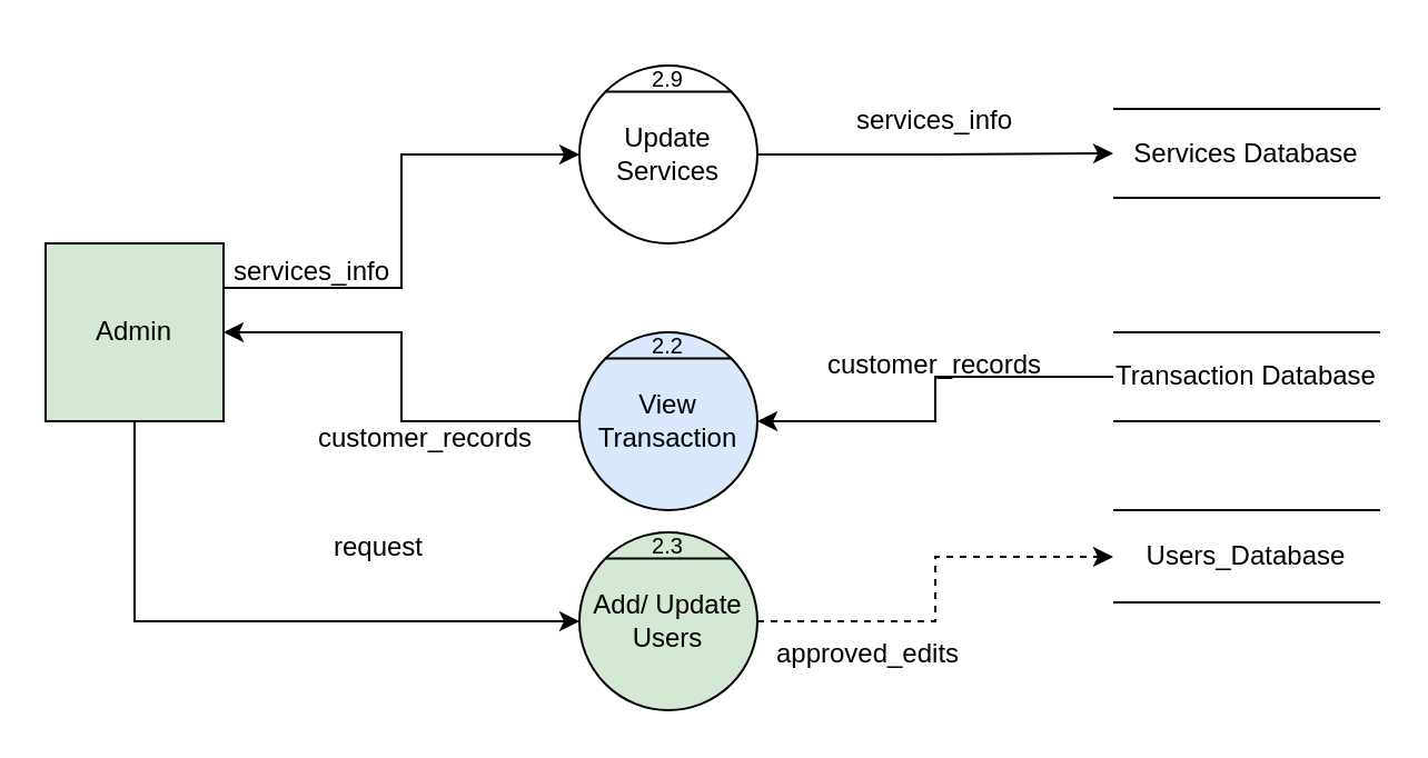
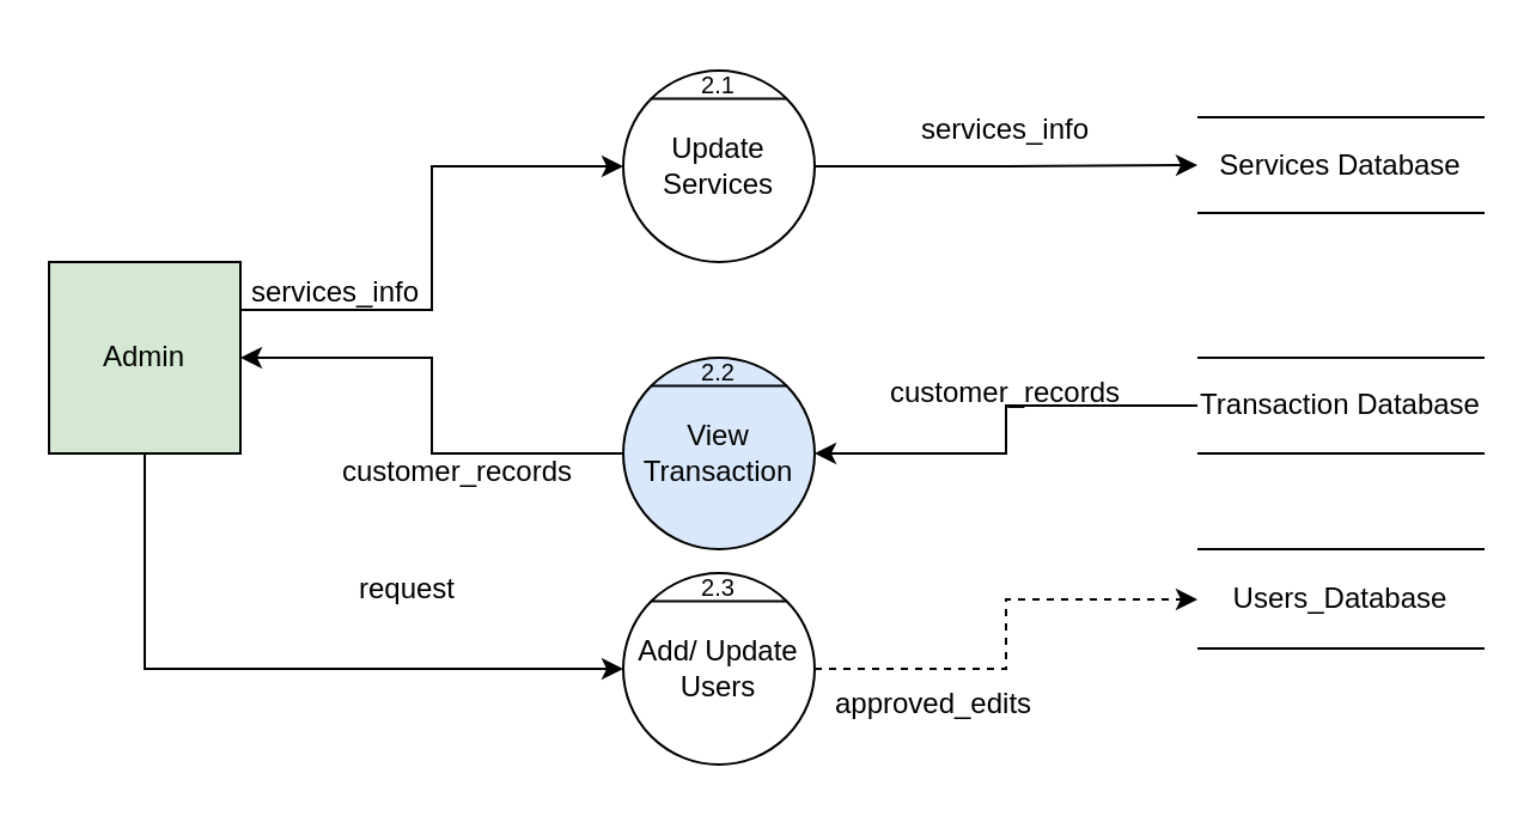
- <mxCell id="22" value="&lt;font style=&quot;font-size: 10px;&quot;&gt;2.9&lt;/font&gt;" style="text;html=1;strokeColor=none;fillColor=none;align=center;verticalAlign=middle;whiteSpace=wrap;rounded=0;" parent="1" vertex="1"><mxGeometry x="270" y="20" width="60" height="30" as="geometry" /></mxCell>
+ <mxCell id="22" value="&lt;font style=&quot;font-size: 10px;&quot;&gt;2.1&lt;/font&gt;" style="text;html=1;strokeColor=none;fillColor=none;align=center;verticalAlign=middle;whiteSpace=wrap;rounded=0;" parent="1" vertex="1"><mxGeometry x="270" y="20" width="60" height="30" as="geometry" /></mxCell>
- <mxCell id="25" value="Add/ Update&lt;div&gt;Users&lt;/div&gt;" style="ellipse;whiteSpace=wrap;html=1;aspect=fixed;fillColor=#d5e8d4;" parent="1" vertex="1"><mxGeometry x="260" y="239" width="80" height="80" as="geometry" /></mxCell>
+ <mxCell id="25" value="Add/ Update&lt;div&gt;Users&lt;/div&gt;" style="ellipse;whiteSpace=wrap;html=1;aspect=fixed;" parent="1" vertex="1"><mxGeometry x="260" y="239" width="80" height="80" as="geometry" /></mxCell>
